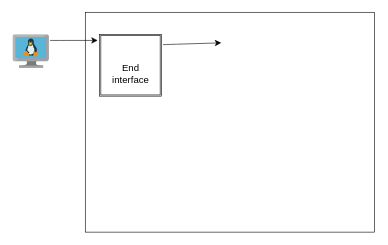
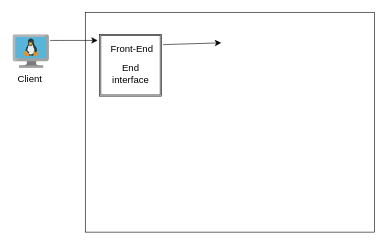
+ <mxCell id="7" value="Front-End" style="text;strokeColor=none;fillColor=none;html=1;align=center;verticalAlign=middle;whiteSpace=wrap;rounded=0;fontSize=16;" vertex="1" parent="1"><mxGeometry x="179" y="65" width="80" height="30" as="geometry" /></mxCell>
+ <mxCell id="4" value="Client&amp;nbsp;" style="text;strokeColor=none;fillColor=none;html=1;align=center;verticalAlign=middle;whiteSpace=wrap;rounded=0;fontSize=16;" vertex="1" parent="1"><mxGeometry x="20.87" y="116" width="60" height="30" as="geometry" /></mxCell>
